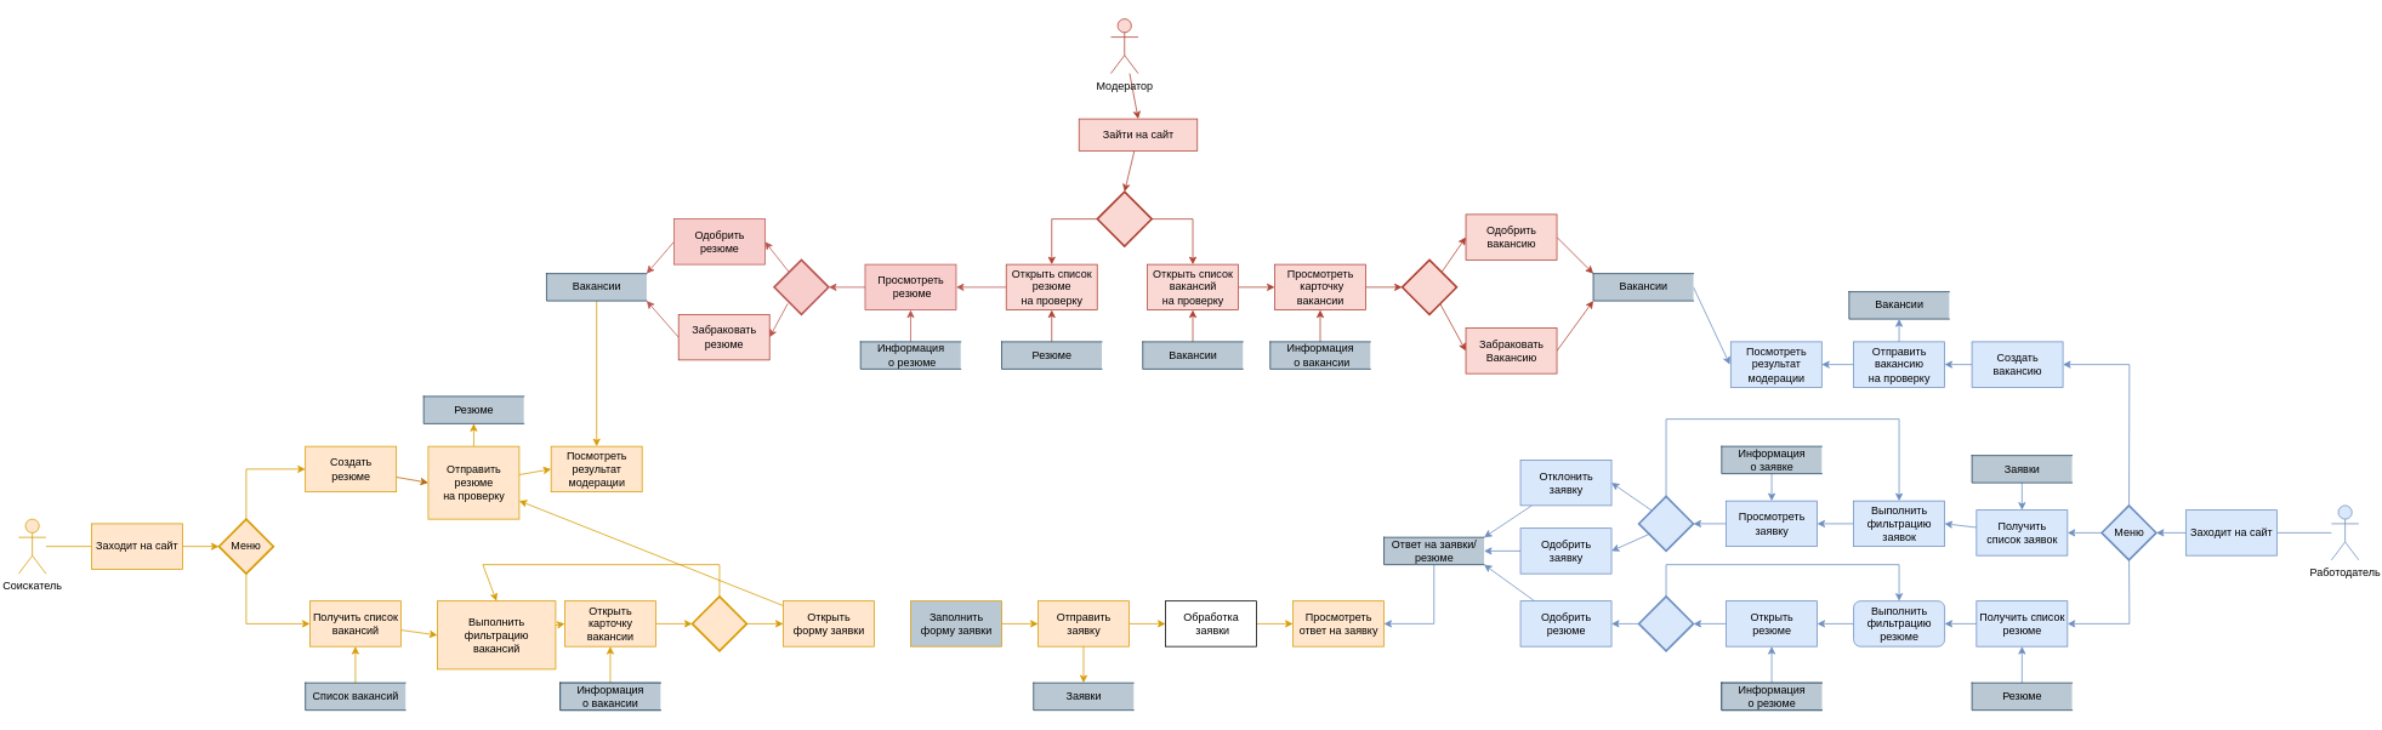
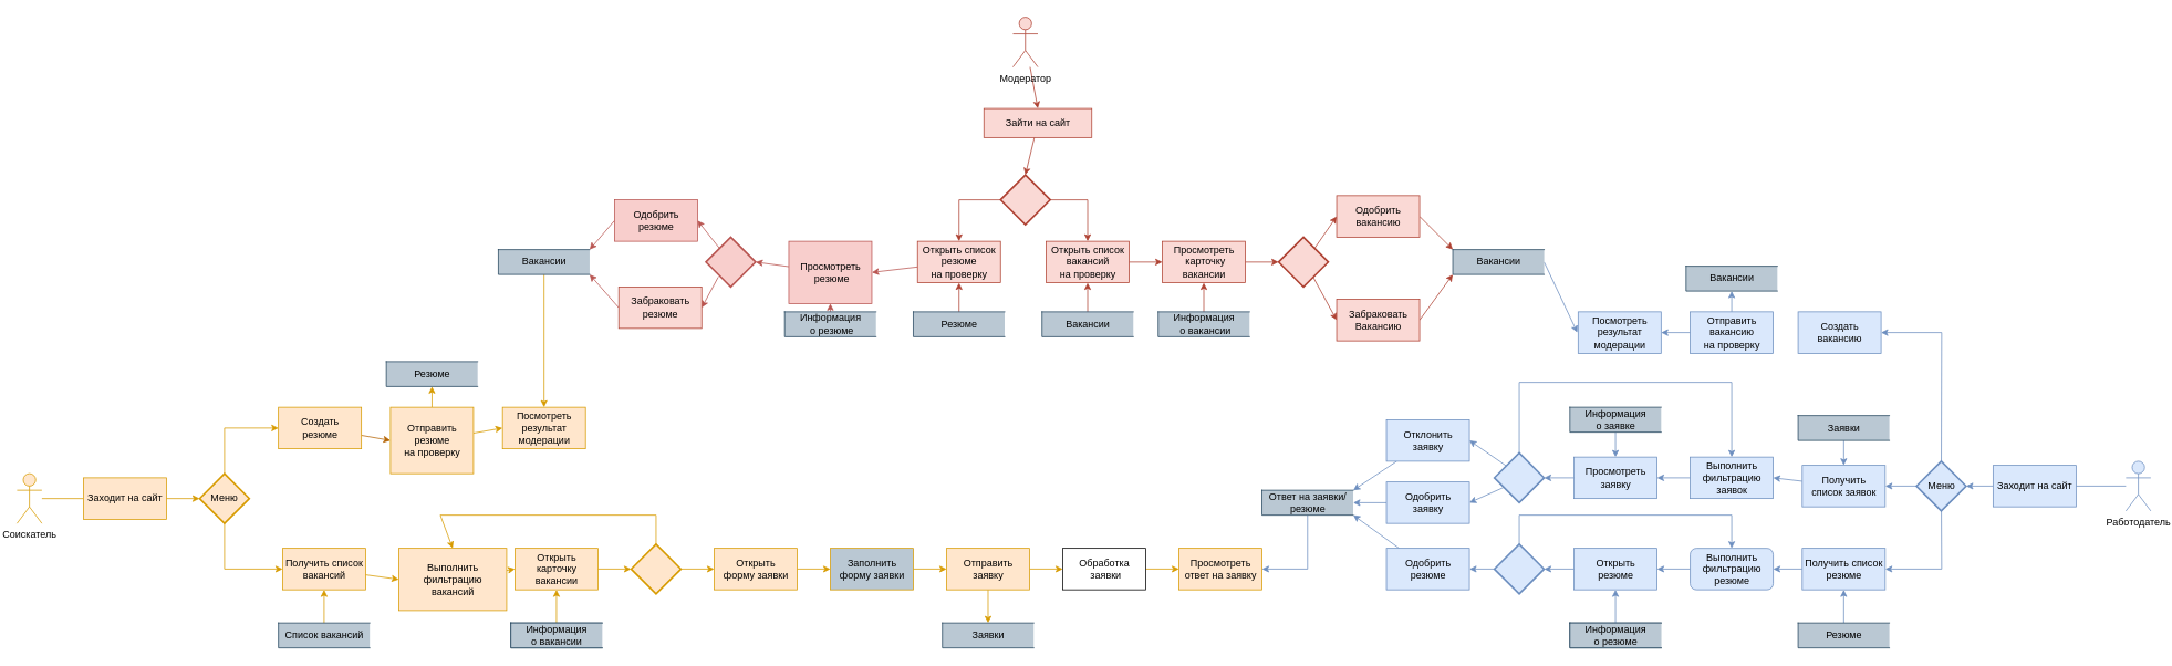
- <mxCell id="124" value="Просмотреть&lt;br&gt;&amp;nbsp;резюме" style="html=1;dashed=0;whitespace=wrap;fillColor=#f8cecc;strokeColor=#b85450;" parent="1" vertex="1"><mxGeometry x="950" y="290" width="100" height="50" as="geometry" /></mxCell>
+ <mxCell id="124" value="Просмотреть&lt;br&gt;&amp;nbsp;резюме" style="html=1;dashed=0;whitespace=wrap;fillColor=#f8cecc;strokeColor=#b85450;" parent="1" vertex="1"><mxGeometry x="950" y="290" width="100" height="75" as="geometry" /></mxCell>
- <mxCell id="47" style="edgeStyle=none;rounded=0;orthogonalLoop=1;jettySize=auto;html=1;endArrow=classic;endFill=1;fillColor=#dae8fc;strokeColor=#6c8ebf;" parent="1" source="48" target="119" edge="1"><mxGeometry relative="1" as="geometry" /></mxCell>
- <mxCell id="26" style="edgeStyle=none;rounded=0;orthogonalLoop=1;jettySize=auto;html=1;endArrow=classic;endFill=1;fillColor=#ffe6cc;strokeColor=#d79b00;" parent="1" source="27" target="110" edge="1"><mxGeometry relative="1" as="geometry" /></mxCell>
+ <mxCell id="26" style="edgeStyle=none;rounded=0;orthogonalLoop=1;jettySize=auto;html=1;entryX=0;entryY=0.5;entryDx=0;entryDy=0;endArrow=classic;endFill=1;fillColor=#ffe6cc;strokeColor=#d79b00;" parent="1" source="27" target="29" edge="1"><mxGeometry relative="1" as="geometry" /></mxCell>
